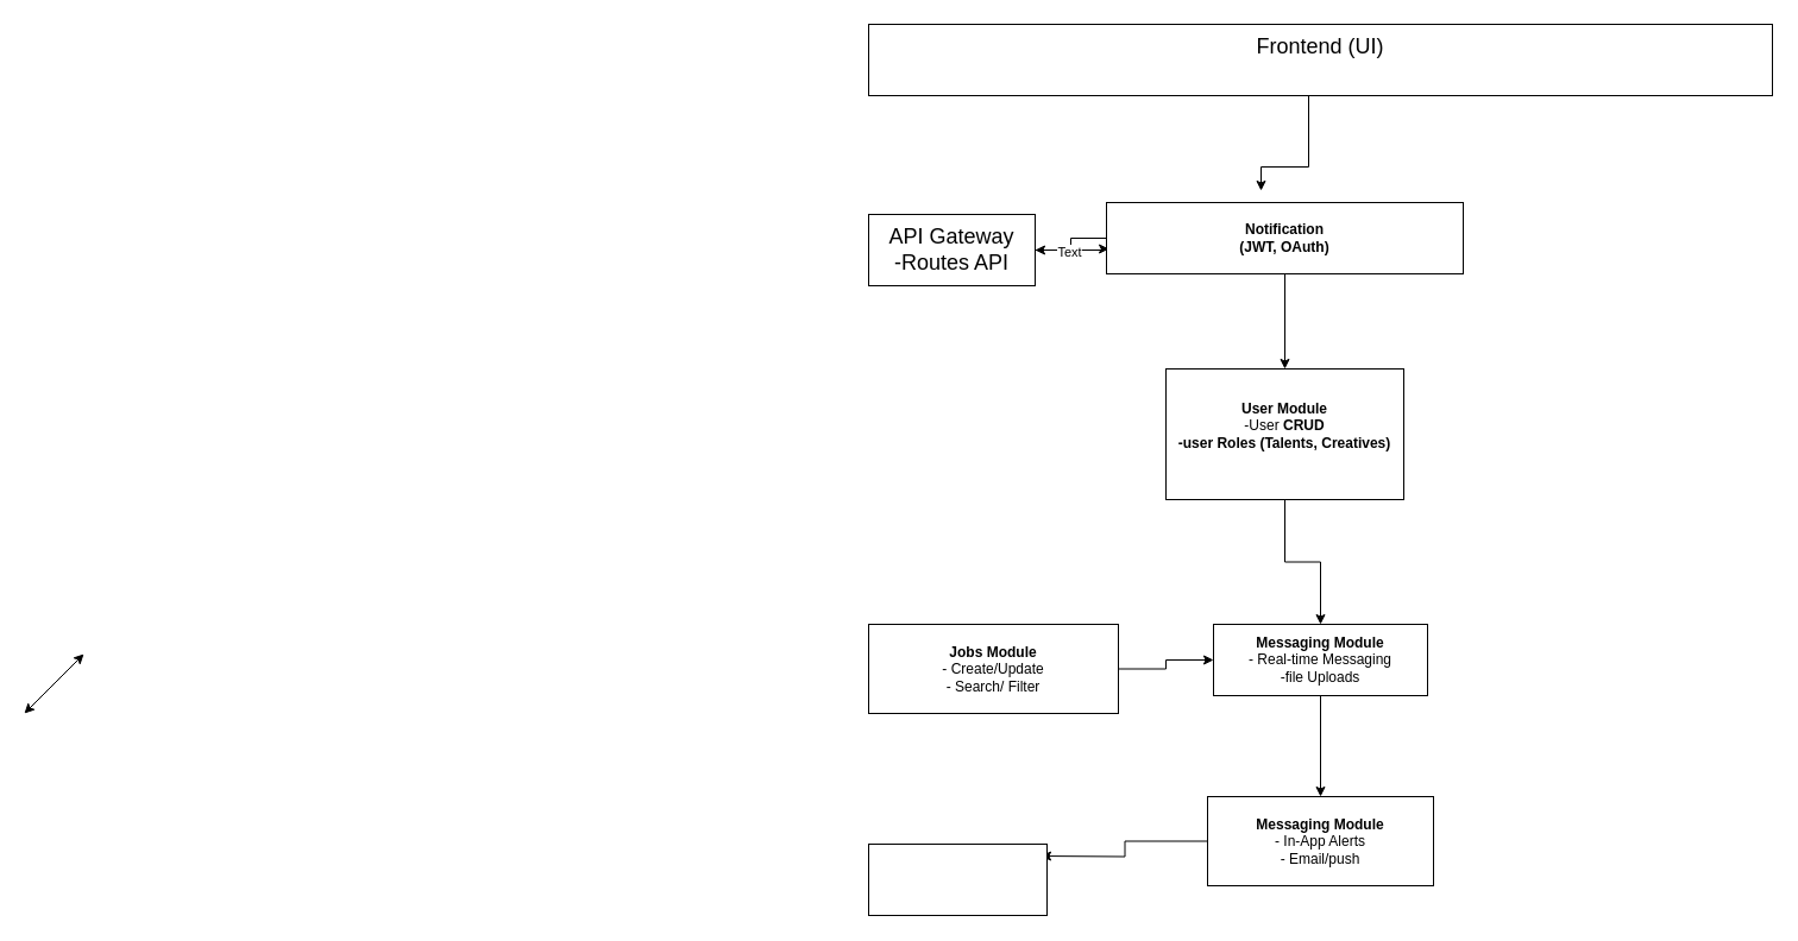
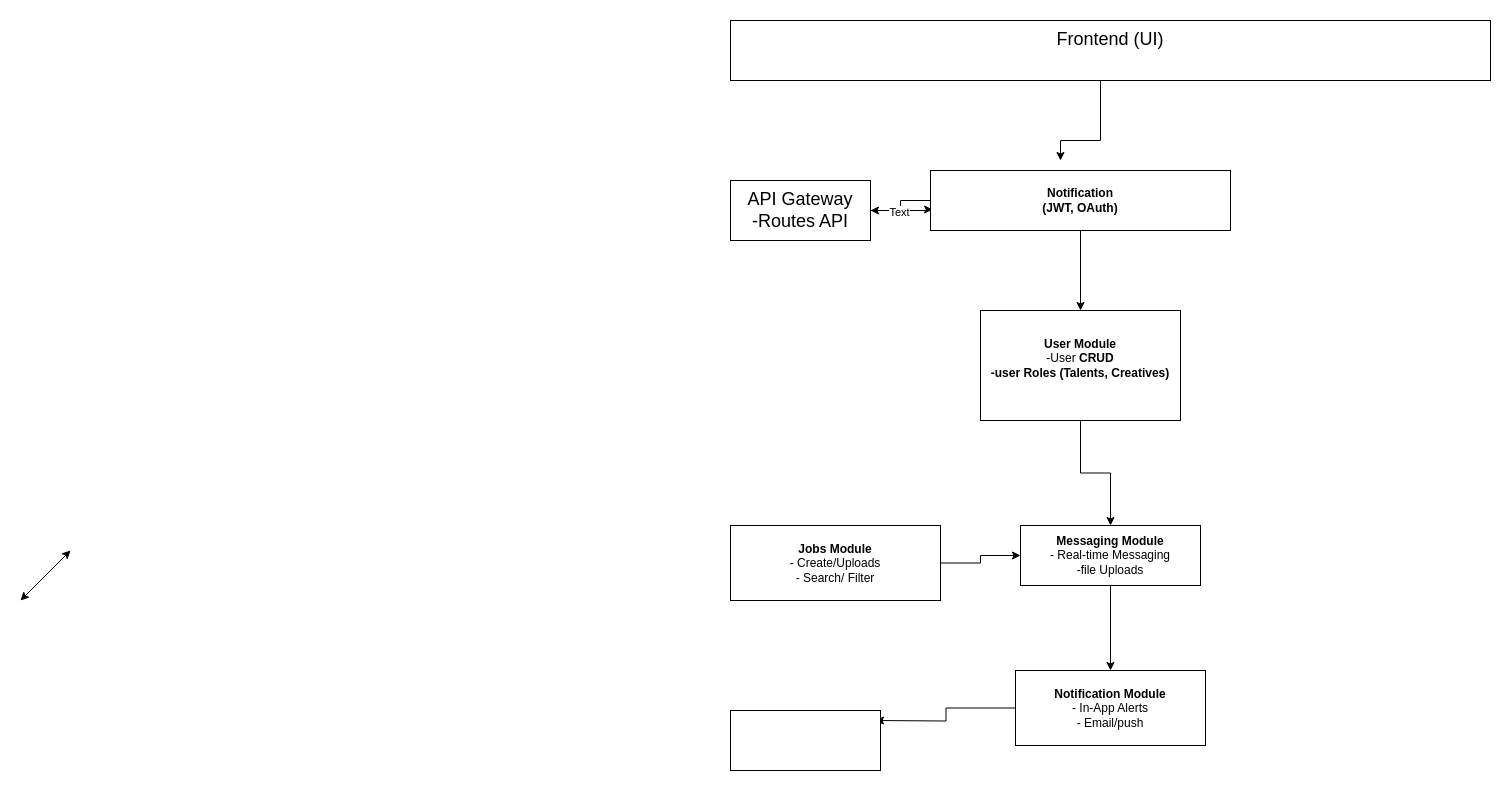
- <mxCell id="16" value="&lt;b&gt;Jobs Module&lt;/b&gt;&lt;div&gt;- Create/Update&lt;/div&gt;&lt;div&gt;- Search/ Filter&lt;/div&gt;" style="whiteSpace=wrap;html=1;rounded=0;" vertex="1" parent="1"><mxGeometry x="730" y="525" width="210" height="75" as="geometry" /></mxCell>
+ <mxCell id="16" value="&lt;b&gt;Jobs Module&lt;/b&gt;&lt;div&gt;- Create/Uploads&lt;/div&gt;&lt;div&gt;- Search/ Filter&lt;/div&gt;" style="whiteSpace=wrap;html=1;rounded=0;" vertex="1" parent="1"><mxGeometry x="730" y="525" width="210" height="75" as="geometry" /></mxCell>
- <mxCell id="19" value="&lt;b&gt;Messaging Module&lt;/b&gt;&lt;div&gt;- In-App Alerts&lt;/div&gt;&lt;div&gt;- Email/push&lt;/div&gt;" style="whiteSpace=wrap;html=1;rounded=0;" vertex="1" parent="1"><mxGeometry x="1015" y="670" width="190" height="75" as="geometry" /></mxCell>
+ <mxCell id="19" value="&lt;b&gt;Notification Module&lt;/b&gt;&lt;div&gt;- In-App Alerts&lt;/div&gt;&lt;div&gt;- Email/push&lt;/div&gt;" style="whiteSpace=wrap;html=1;rounded=0;" vertex="1" parent="1"><mxGeometry x="1015" y="670" width="190" height="75" as="geometry" /></mxCell>
